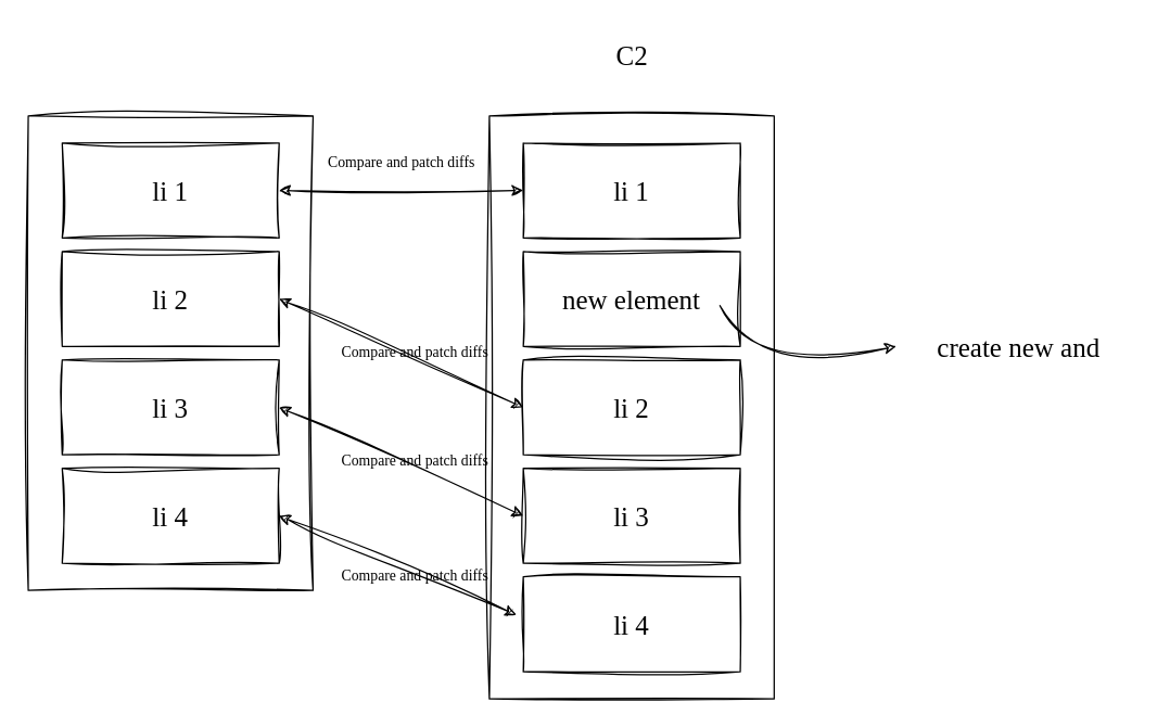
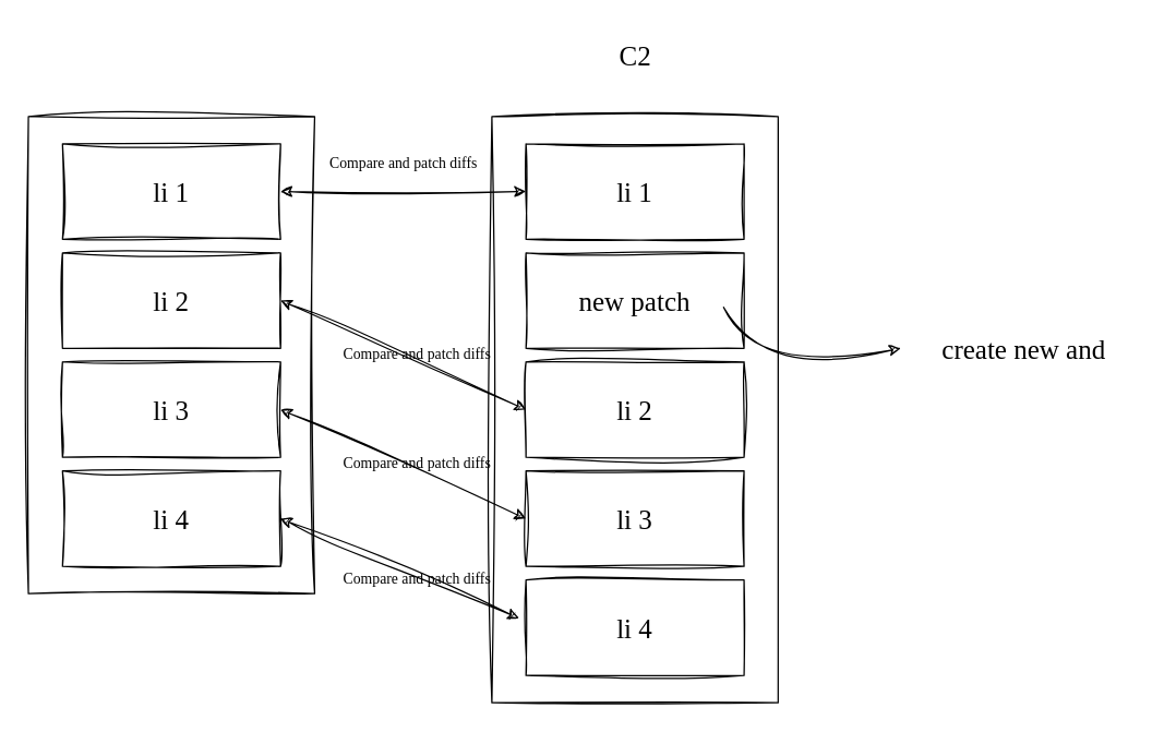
- <mxCell id="19" value="new element" style="rounded=0;whiteSpace=wrap;html=1;sketch=1;hachureGap=4;jiggle=2;curveFitting=1;fontFamily=Architects Daughter;fontSource=https%3A%2F%2Ffonts.googleapis.com%2Fcss%3Ffamily%3DArchitects%2BDaughter;fontSize=20;labelBackgroundColor=none;" parent="1" vertex="1"><mxGeometry x="385" y="185" width="160" height="70" as="geometry" /></mxCell>
+ <mxCell id="19" value="new patch" style="rounded=0;whiteSpace=wrap;html=1;sketch=1;hachureGap=4;jiggle=2;curveFitting=1;fontFamily=Architects Daughter;fontSource=https%3A%2F%2Ffonts.googleapis.com%2Fcss%3Ffamily%3DArchitects%2BDaughter;fontSize=20;labelBackgroundColor=none;" parent="1" vertex="1"><mxGeometry x="385" y="185" width="160" height="70" as="geometry" /></mxCell>
